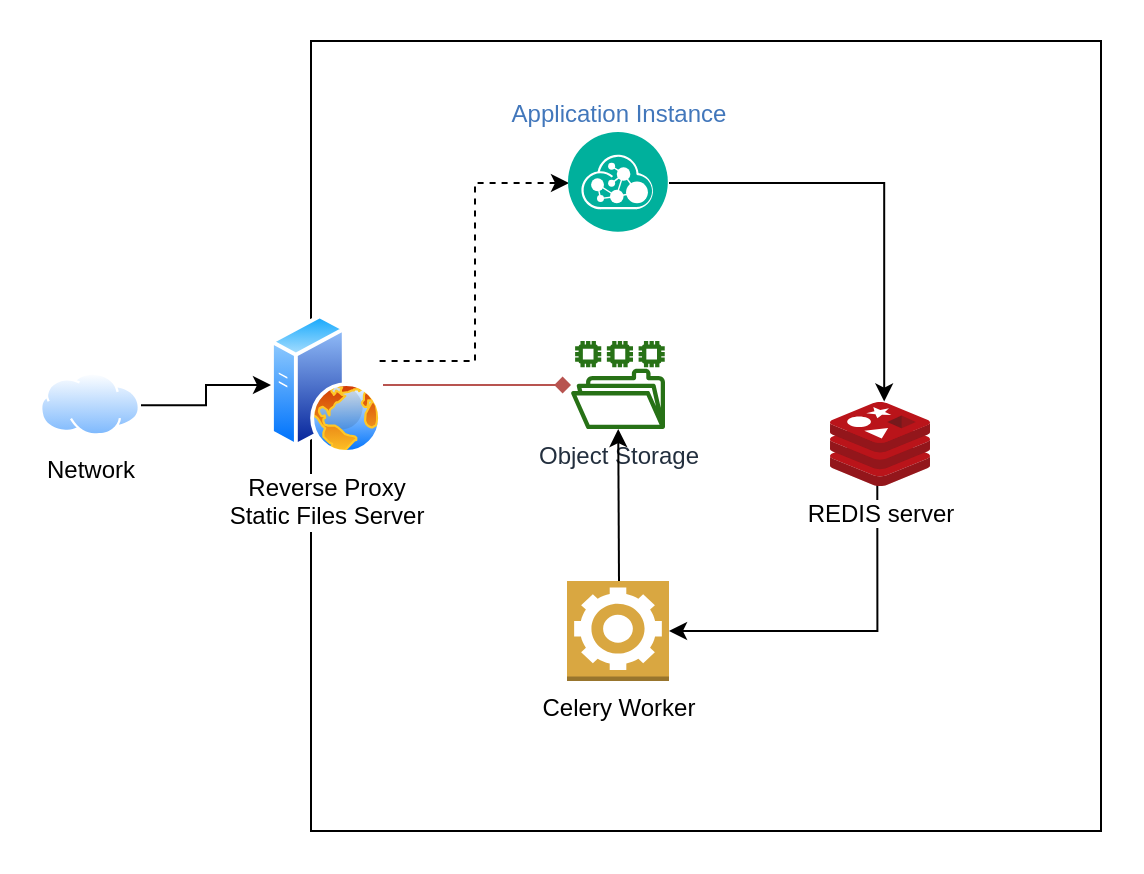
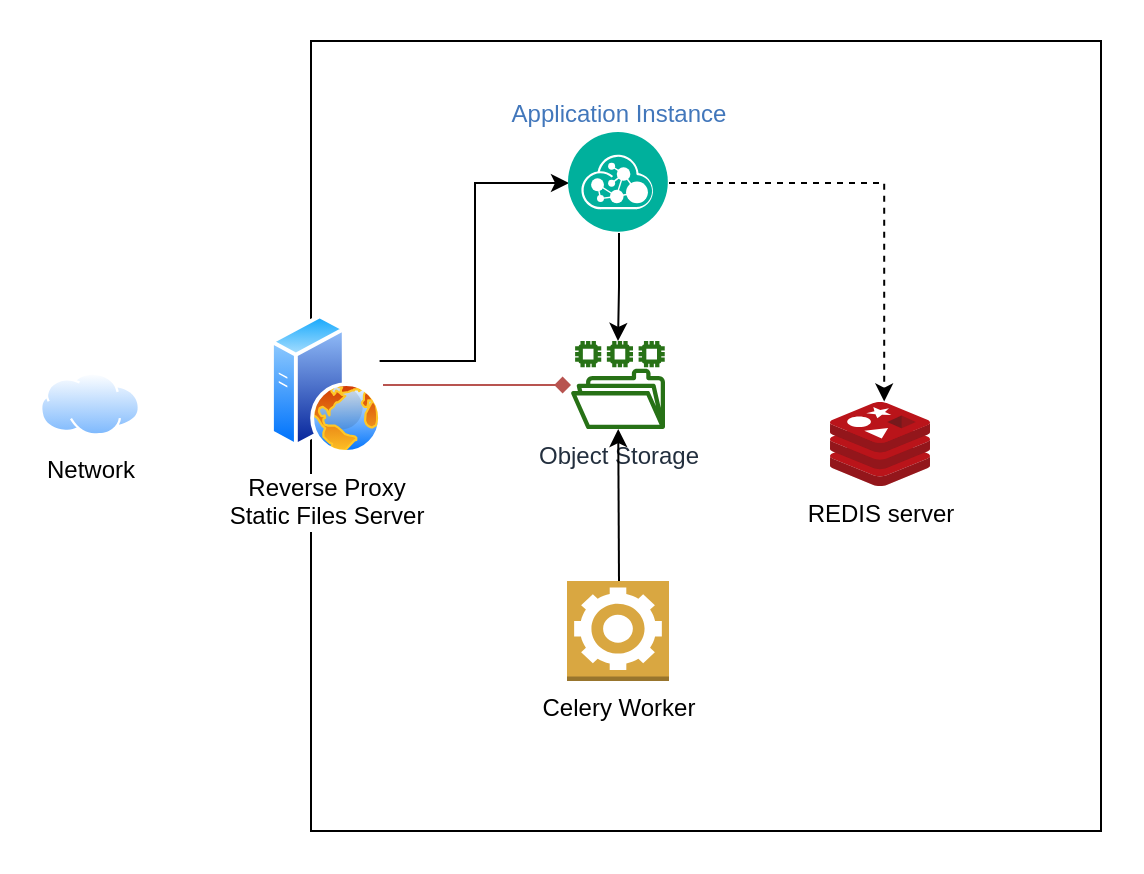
- <mxCell id="9" style="edgeStyle=orthogonalEdgeStyle;rounded=0;orthogonalLoop=1;jettySize=auto;html=1;entryX=0.532;entryY=-0.017;entryDx=0;entryDy=0;entryPerimeter=0;" edge="1" parent="1" source="11" target="4"><mxGeometry relative="1" as="geometry" /></mxCell>
+ <mxCell id="9" style="edgeStyle=orthogonalEdgeStyle;rounded=0;orthogonalLoop=1;jettySize=auto;html=1;entryX=0.532;entryY=-0.017;entryDx=0;entryDy=0;entryPerimeter=0;dashed=1;" edge="1" parent="1" source="11" target="4"><mxGeometry relative="1" as="geometry" /></mxCell>
- <mxCell id="5" style="edgeStyle=orthogonalEdgeStyle;rounded=0;orthogonalLoop=1;jettySize=auto;html=1;entryX=0;entryY=0.5;entryDx=0;entryDy=0;dashed=1;" edge="1" parent="1" source="7" target="11"><mxGeometry relative="1" as="geometry"><Array as="points"><mxPoint x="237" y="180" /><mxPoint x="237" y="91" /></Array></mxGeometry></mxCell>
+ <mxCell id="5" style="edgeStyle=orthogonalEdgeStyle;rounded=0;orthogonalLoop=1;jettySize=auto;html=1;entryX=0;entryY=0.5;entryDx=0;entryDy=0;" edge="1" parent="1" source="7" target="11"><mxGeometry relative="1" as="geometry"><Array as="points"><mxPoint x="237" y="180" /><mxPoint x="237" y="91" /></Array></mxGeometry></mxCell>
+ <mxCell id="10" style="edgeStyle=orthogonalEdgeStyle;rounded=0;orthogonalLoop=1;jettySize=auto;html=1;" edge="1" parent="1" source="11" target="8"><mxGeometry relative="1" as="geometry" /></mxCell>
- <mxCell id="14" style="edgeStyle=orthogonalEdgeStyle;rounded=0;orthogonalLoop=1;jettySize=auto;html=1;entryX=0;entryY=0.5;entryDx=0;entryDy=0;" edge="1" parent="1" source="15" target="7"><mxGeometry relative="1" as="geometry" /></mxCell>
- <mxCell id="3" style="edgeStyle=orthogonalEdgeStyle;rounded=0;orthogonalLoop=1;jettySize=auto;html=1;entryX=1;entryY=0.5;entryDx=0;entryDy=0;entryPerimeter=0;exitX=0.463;exitY=0.956;exitDx=0;exitDy=0;exitPerimeter=0;" edge="1" parent="1" source="4" target="13"><mxGeometry relative="1" as="geometry"><Array as="points"><mxPoint x="438" y="315" /></Array></mxGeometry></mxCell>
